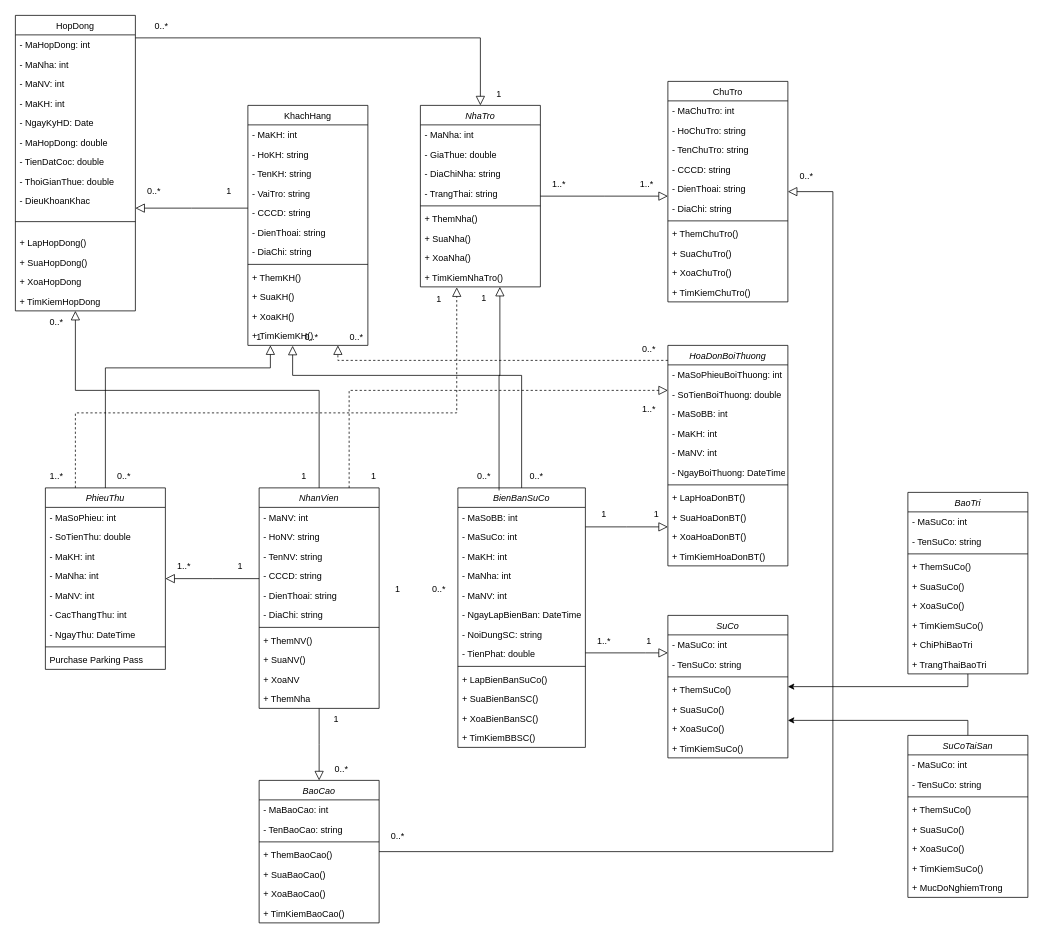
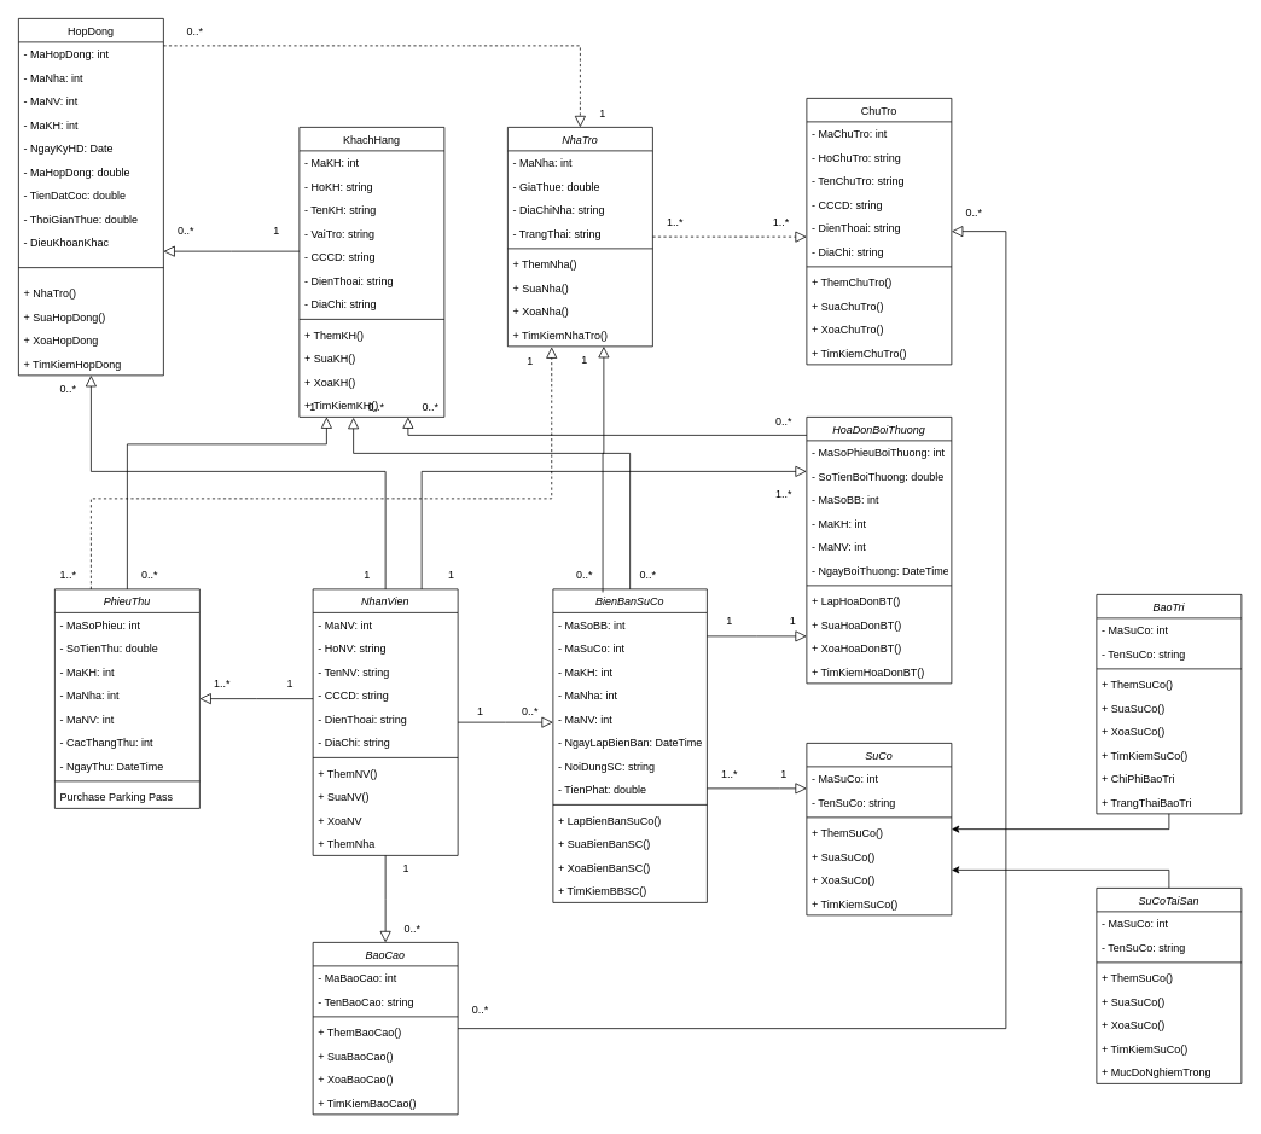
- <mxCell id="112" value="" style="endArrow=block;endSize=10;endFill=0;shadow=0;strokeWidth=1;rounded=0;curved=0;edgeStyle=elbowEdgeStyle;elbow=vertical;entryX=0.5;entryY=0;entryDx=0;entryDy=0;" parent="1" source="27" target="56" edge="1"><mxGeometry width="160" relative="1" as="geometry"><mxPoint x="640" y="290" as="sourcePoint" /><mxPoint x="640" y="200" as="targetPoint" /><Array as="points"><mxPoint x="400" y="50" /></Array></mxGeometry></mxCell>
+ <mxCell id="112" value="" style="endArrow=block;endSize=10;endFill=0;shadow=0;strokeWidth=1;rounded=0;curved=0;edgeStyle=elbowEdgeStyle;elbow=vertical;entryX=0.5;entryY=0;entryDx=0;entryDy=0;dashed=1;" parent="1" source="27" target="56" edge="1"><mxGeometry width="160" relative="1" as="geometry"><mxPoint x="640" y="290" as="sourcePoint" /><mxPoint x="640" y="200" as="targetPoint" /><Array as="points"><mxPoint x="400" y="50" /></Array></mxGeometry></mxCell>
- <mxCell id="114" value="" style="endArrow=block;endSize=10;endFill=0;shadow=0;strokeWidth=1;rounded=0;curved=0;edgeStyle=elbowEdgeStyle;elbow=vertical;" parent="1" source="56" target="14" edge="1"><mxGeometry width="160" relative="1" as="geometry"><mxPoint x="459" y="210" as="sourcePoint" /><mxPoint x="460" y="50" as="targetPoint" /></mxGeometry></mxCell>
+ <mxCell id="114" value="" style="endArrow=block;endSize=10;endFill=0;shadow=0;strokeWidth=1;rounded=0;curved=0;edgeStyle=elbowEdgeStyle;elbow=vertical;dashed=1;" parent="1" source="56" target="14" edge="1"><mxGeometry width="160" relative="1" as="geometry"><mxPoint x="459" y="210" as="sourcePoint" /><mxPoint x="460" y="50" as="targetPoint" /></mxGeometry></mxCell>
- <mxCell id="38" value="+ LapHopDong()" style="text;align=left;verticalAlign=top;spacingLeft=4;spacingRight=4;overflow=hidden;rotatable=0;points=[[0,0.5],[1,0.5]];portConstraint=eastwest;rounded=0;shadow=0;html=0;" parent="27" vertex="1"><mxGeometry y="290" width="160" height="26" as="geometry" /></mxCell>
+ <mxCell id="38" value="+ NhaTro()" style="text;align=left;verticalAlign=top;spacingLeft=4;spacingRight=4;overflow=hidden;rotatable=0;points=[[0,0.5],[1,0.5]];portConstraint=eastwest;rounded=0;shadow=0;html=0;" parent="27" vertex="1"><mxGeometry y="290" width="160" height="26" as="geometry" /></mxCell>
- <mxCell id="117" value="" style="endArrow=block;endSize=10;endFill=0;shadow=0;strokeWidth=1;rounded=0;curved=0;edgeStyle=elbowEdgeStyle;elbow=vertical;dashed=1;" parent="1" source="98" target="43" edge="1"><mxGeometry width="160" relative="1" as="geometry"><mxPoint x="686" y="605" as="sourcePoint" /><mxPoint x="686" y="400" as="targetPoint" /><Array as="points"><mxPoint x="450" y="480" /></Array></mxGeometry></mxCell>
+ <mxCell id="117" value="" style="endArrow=block;endSize=10;endFill=0;shadow=0;strokeWidth=1;rounded=0;curved=0;edgeStyle=elbowEdgeStyle;elbow=vertical;" parent="1" source="98" target="43" edge="1"><mxGeometry width="160" relative="1" as="geometry"><mxPoint x="686" y="605" as="sourcePoint" /><mxPoint x="686" y="400" as="targetPoint" /><Array as="points"><mxPoint x="450" y="480" /></Array></mxGeometry></mxCell>
- <mxCell id="116" value="" style="endArrow=block;endSize=10;endFill=0;shadow=0;strokeWidth=1;rounded=0;curved=0;edgeStyle=elbowEdgeStyle;elbow=vertical;exitX=0.75;exitY=0;exitDx=0;exitDy=0;dashed=1;" parent="1" source="2" target="98" edge="1"><mxGeometry width="160" relative="1" as="geometry"><mxPoint x="676" y="595" as="sourcePoint" /><mxPoint x="676" y="390" as="targetPoint" /><Array as="points"><mxPoint x="490" y="520" /></Array></mxGeometry></mxCell>
+ <mxCell id="116" value="" style="endArrow=block;endSize=10;endFill=0;shadow=0;strokeWidth=1;rounded=0;curved=0;edgeStyle=elbowEdgeStyle;elbow=vertical;exitX=0.75;exitY=0;exitDx=0;exitDy=0;" parent="1" source="2" target="98" edge="1"><mxGeometry width="160" relative="1" as="geometry"><mxPoint x="676" y="595" as="sourcePoint" /><mxPoint x="676" y="390" as="targetPoint" /><Array as="points"><mxPoint x="490" y="520" /></Array></mxGeometry></mxCell>
+ <mxCell id="110" value="" style="endArrow=block;endSize=10;endFill=0;shadow=0;strokeWidth=1;rounded=0;curved=0;edgeStyle=elbowEdgeStyle;elbow=vertical;" parent="1" source="2" target="84" edge="1"><mxGeometry width="160" relative="1" as="geometry"><mxPoint x="510" y="710.05" as="sourcePoint" /><mxPoint x="780" y="710.288" as="targetPoint" /></mxGeometry></mxCell>
